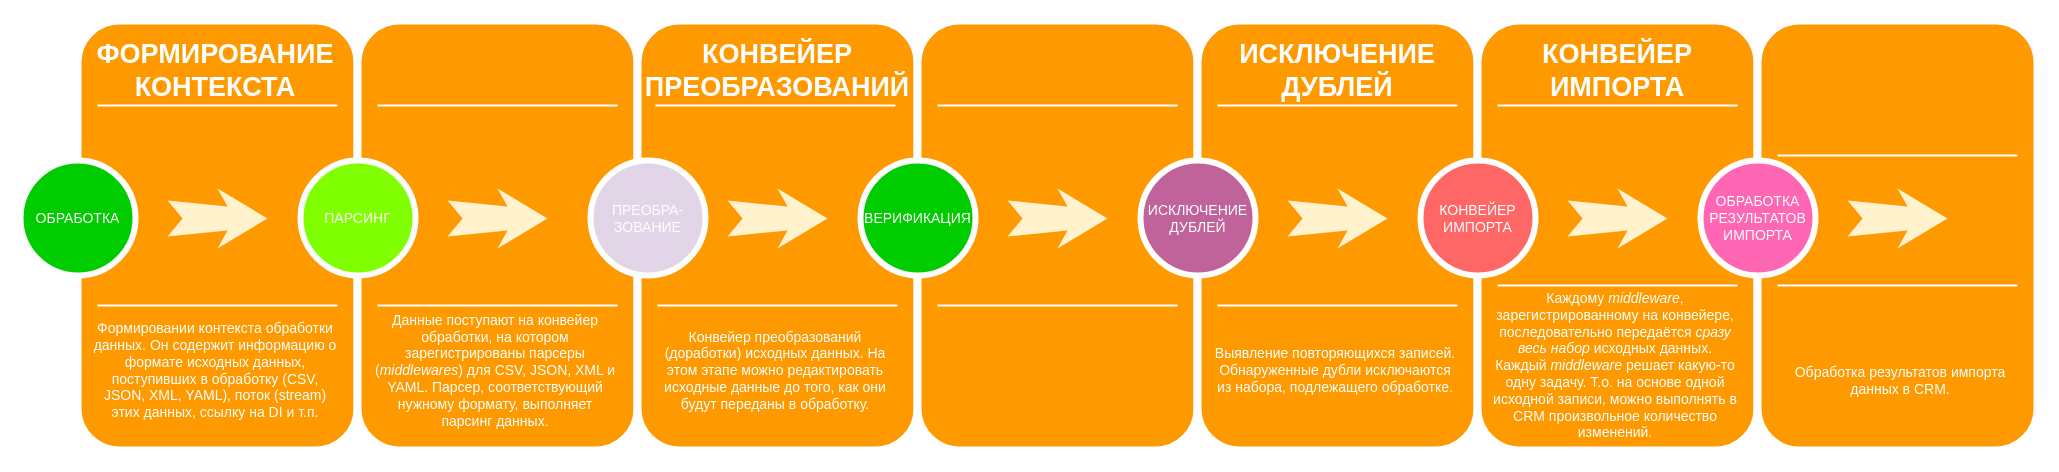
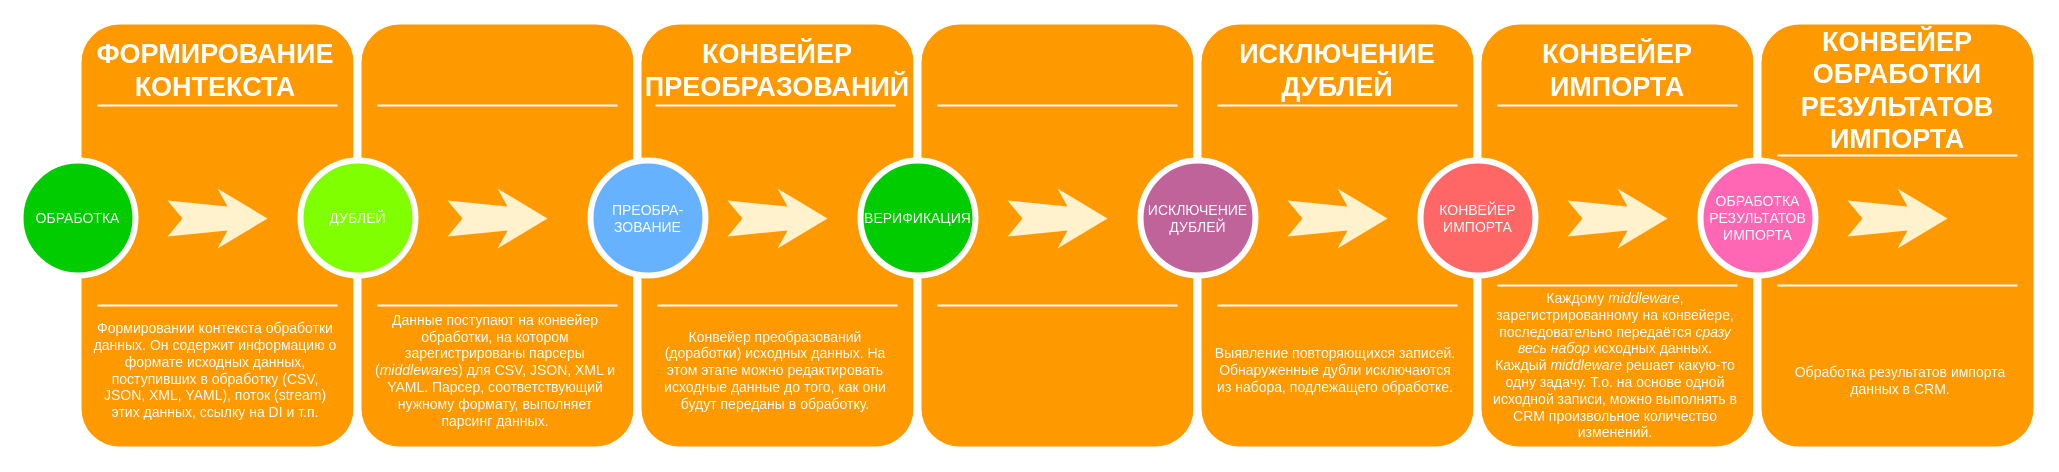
+ <mxCell id="42" value="КОНВЕЙЕР ОБРАБОТКИ РЕЗУЛЬТАТОВ ИМПОРТА" style="text;html=1;strokeColor=none;fillColor=none;align=center;verticalAlign=middle;whiteSpace=wrap;rounded=0;shadow=0;fontSize=27;fontColor=#FFFFFF;fontStyle=1" vertex="1" parent="1"><mxGeometry x="1757" y="40" width="280" height="100" as="geometry" /></mxCell>
- <mxCell id="20" value="ПРЕОБРА-ЗОВАНИЕ" style="ellipse;whiteSpace=wrap;html=1;rounded=0;shadow=0;strokeWidth=6;fontSize=14;align=center;fillColor=#e1d5e7;strokeColor=#FFFFFF;fontColor=#FFFFFF;" vertex="1" parent="1"><mxGeometry x="590" y="160" width="115" height="115" as="geometry" /></mxCell>
+ <mxCell id="20" value="ПРЕОБРА-ЗОВАНИЕ" style="ellipse;whiteSpace=wrap;html=1;rounded=0;shadow=0;strokeWidth=6;fontSize=14;align=center;fillColor=#66B2FF;strokeColor=#FFFFFF;fontColor=#FFFFFF;" vertex="1" parent="1"><mxGeometry x="590" y="160" width="115" height="115" as="geometry" /></mxCell>
- <mxCell id="13" value="ПАРСИНГ" style="ellipse;whiteSpace=wrap;html=1;rounded=0;shadow=0;strokeWidth=6;fontSize=14;align=center;fillColor=#80FF00;strokeColor=#FFFFFF;fontColor=#FFFFFF;" vertex="1" parent="1"><mxGeometry x="300" y="160" width="115" height="115" as="geometry" /></mxCell>
+ <mxCell id="13" value="ДУБЛЕЙ" style="ellipse;whiteSpace=wrap;html=1;rounded=0;shadow=0;strokeWidth=6;fontSize=14;align=center;fillColor=#80FF00;strokeColor=#FFFFFF;fontColor=#FFFFFF;" vertex="1" parent="1"><mxGeometry x="300" y="160" width="115" height="115" as="geometry" /></mxCell>
